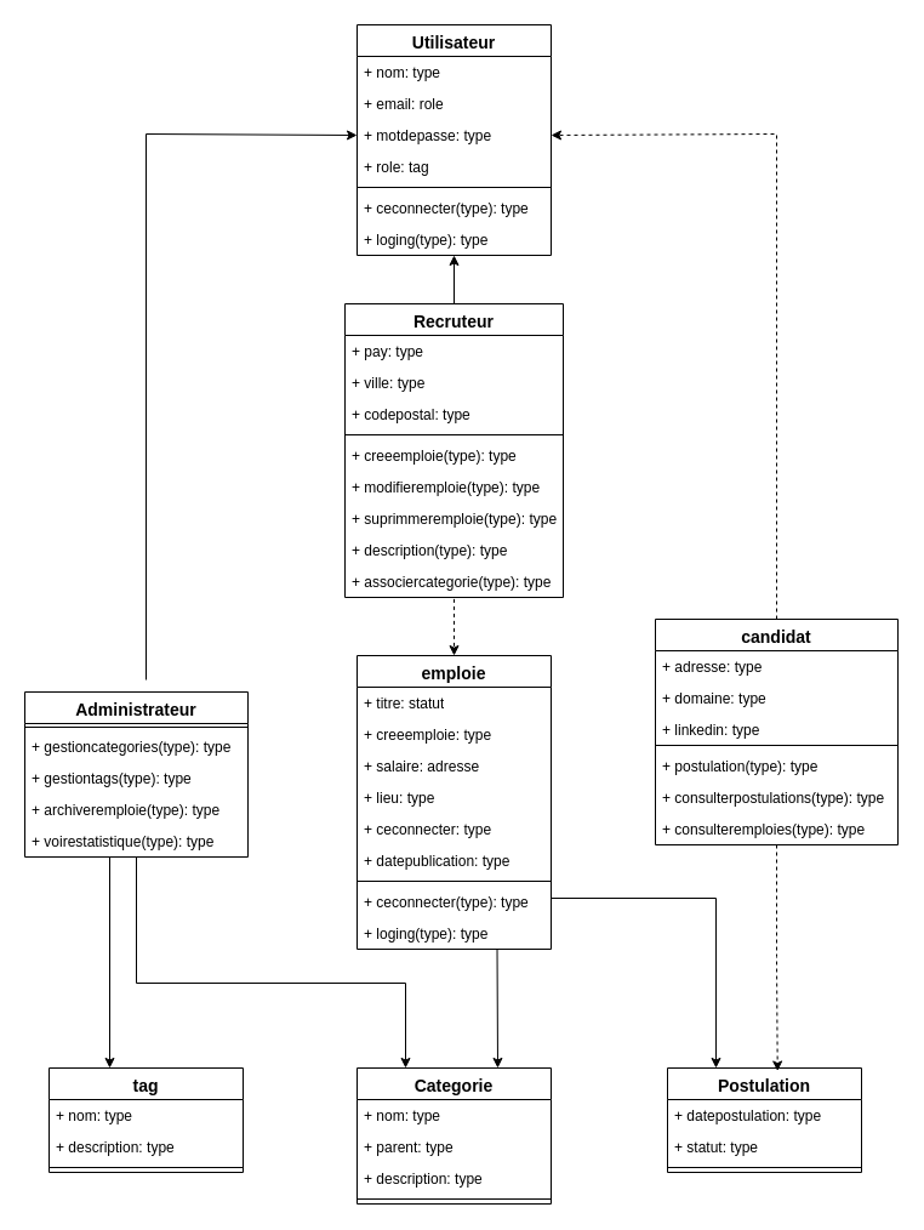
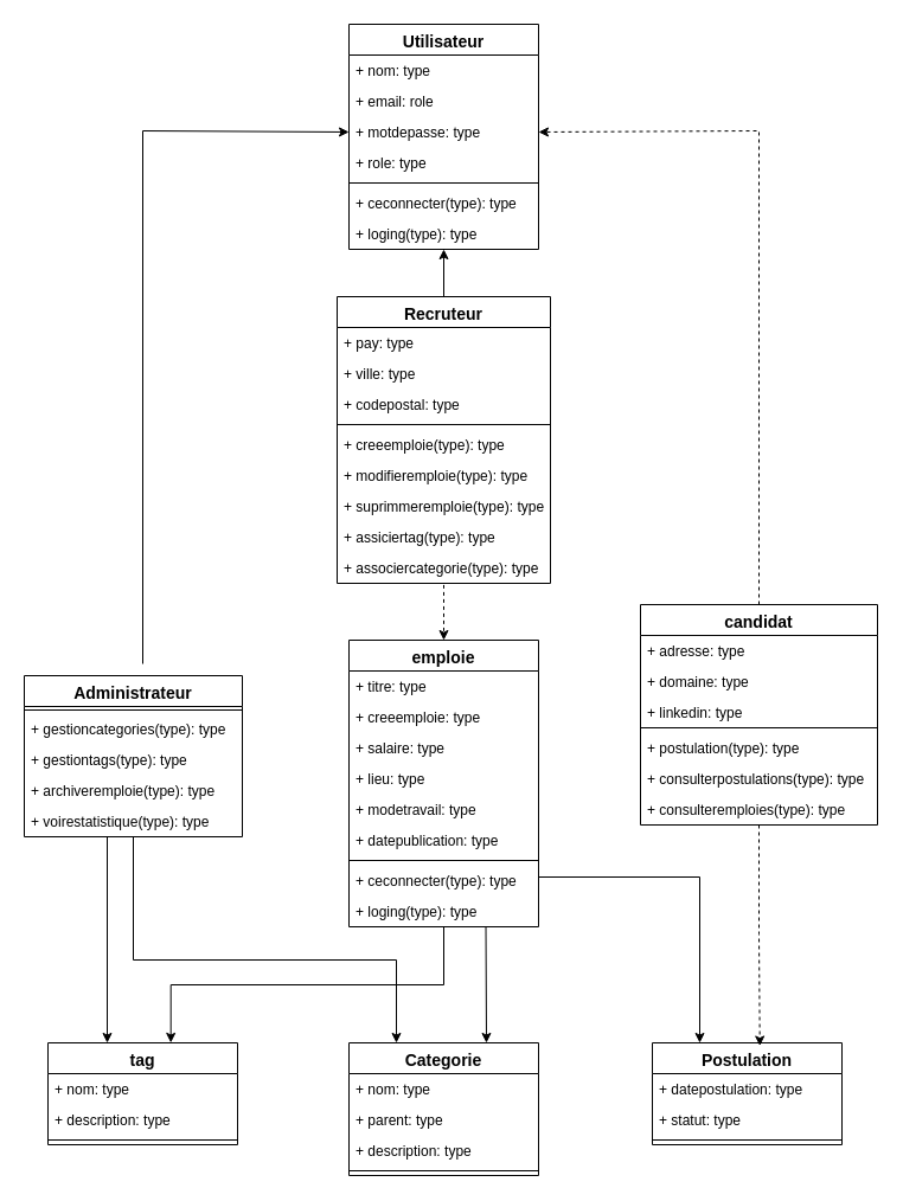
- <mxCell id="6" value="+ role: tag" style="text;strokeColor=none;fillColor=none;align=left;verticalAlign=top;spacingLeft=4;spacingRight=4;overflow=hidden;rotatable=0;points=[[0,0.5],[1,0.5]];portConstraint=eastwest;whiteSpace=wrap;html=1;" vertex="1" parent="2"><mxGeometry y="104" width="160" height="26" as="geometry" /></mxCell>
+ <mxCell id="6" value="+ role: type" style="text;strokeColor=none;fillColor=none;align=left;verticalAlign=top;spacingLeft=4;spacingRight=4;overflow=hidden;rotatable=0;points=[[0,0.5],[1,0.5]];portConstraint=eastwest;whiteSpace=wrap;html=1;" vertex="1" parent="2"><mxGeometry y="104" width="160" height="26" as="geometry" /></mxCell>
- <mxCell id="18" value="+ description(type): type" style="text;strokeColor=none;fillColor=none;align=left;verticalAlign=top;spacingLeft=4;spacingRight=4;overflow=hidden;rotatable=0;points=[[0,0.5],[1,0.5]];portConstraint=eastwest;whiteSpace=wrap;html=1;" vertex="1" parent="10"><mxGeometry y="190" width="180" height="26" as="geometry" /></mxCell>
+ <mxCell id="18" value="+ assiciertag(type): type" style="text;strokeColor=none;fillColor=none;align=left;verticalAlign=top;spacingLeft=4;spacingRight=4;overflow=hidden;rotatable=0;points=[[0,0.5],[1,0.5]];portConstraint=eastwest;whiteSpace=wrap;html=1;" vertex="1" parent="10"><mxGeometry y="190" width="180" height="26" as="geometry" /></mxCell>
- <mxCell id="45" value="+ titre: statut" style="text;strokeColor=none;fillColor=none;align=left;verticalAlign=top;spacingLeft=4;spacingRight=4;overflow=hidden;rotatable=0;points=[[0,0.5],[1,0.5]];portConstraint=eastwest;whiteSpace=wrap;html=1;" vertex="1" parent="44"><mxGeometry y="26" width="160" height="26" as="geometry" /></mxCell>
+ <mxCell id="45" value="+ titre: type" style="text;strokeColor=none;fillColor=none;align=left;verticalAlign=top;spacingLeft=4;spacingRight=4;overflow=hidden;rotatable=0;points=[[0,0.5],[1,0.5]];portConstraint=eastwest;whiteSpace=wrap;html=1;" vertex="1" parent="44"><mxGeometry y="26" width="160" height="26" as="geometry" /></mxCell>
- <mxCell id="47" value="+ salaire: adresse" style="text;strokeColor=none;fillColor=none;align=left;verticalAlign=top;spacingLeft=4;spacingRight=4;overflow=hidden;rotatable=0;points=[[0,0.5],[1,0.5]];portConstraint=eastwest;whiteSpace=wrap;html=1;" vertex="1" parent="44"><mxGeometry y="78" width="160" height="26" as="geometry" /></mxCell>
+ <mxCell id="47" value="+ salaire: type" style="text;strokeColor=none;fillColor=none;align=left;verticalAlign=top;spacingLeft=4;spacingRight=4;overflow=hidden;rotatable=0;points=[[0,0.5],[1,0.5]];portConstraint=eastwest;whiteSpace=wrap;html=1;" vertex="1" parent="44"><mxGeometry y="78" width="160" height="26" as="geometry" /></mxCell>
- <mxCell id="49" value="+ ceconnecter: type" style="text;strokeColor=none;fillColor=none;align=left;verticalAlign=top;spacingLeft=4;spacingRight=4;overflow=hidden;rotatable=0;points=[[0,0.5],[1,0.5]];portConstraint=eastwest;whiteSpace=wrap;html=1;" vertex="1" parent="44"><mxGeometry y="130" width="160" height="26" as="geometry" /></mxCell>
+ <mxCell id="49" value="+ modetravail: type" style="text;strokeColor=none;fillColor=none;align=left;verticalAlign=top;spacingLeft=4;spacingRight=4;overflow=hidden;rotatable=0;points=[[0,0.5],[1,0.5]];portConstraint=eastwest;whiteSpace=wrap;html=1;" vertex="1" parent="44"><mxGeometry y="130" width="160" height="26" as="geometry" /></mxCell>
+ <mxCell id="64" style="edgeStyle=orthogonalEdgeStyle;rounded=0;orthogonalLoop=1;jettySize=auto;html=1;exitX=0.5;exitY=1;exitDx=0;exitDy=0;entryX=0.648;entryY=-0.001;entryDx=0;entryDy=0;entryPerimeter=0;" edge="1" parent="1" source="44" target="40"><mxGeometry relative="1" as="geometry" /></mxCell>
